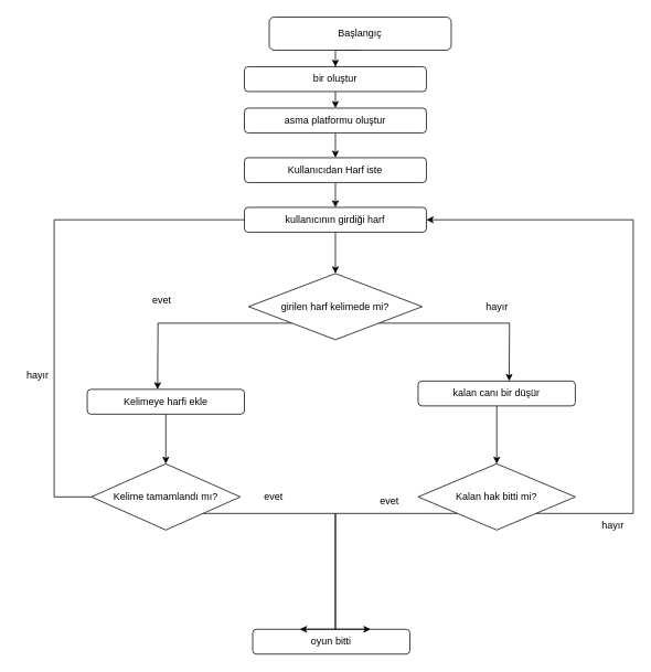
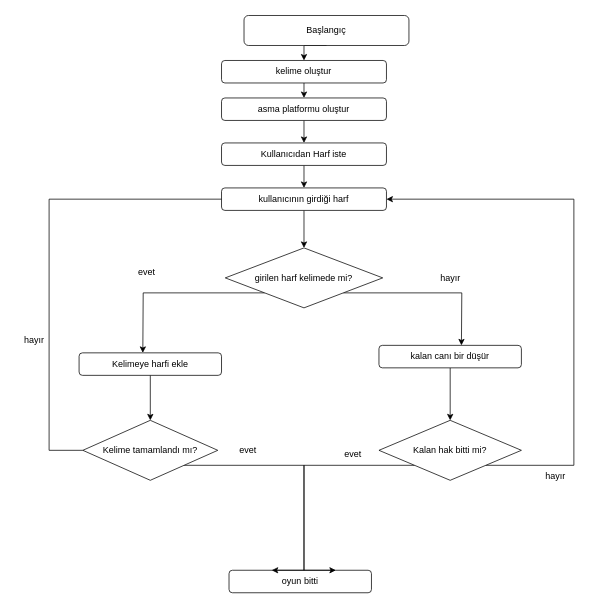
- <mxCell id="5" value="bir oluştur" style="rounded=1;whiteSpace=wrap;html=1;" vertex="1" parent="1"><mxGeometry x="295" y="80" width="220" height="30" as="geometry" /></mxCell>
+ <mxCell id="5" value="kelime oluştur" style="rounded=1;whiteSpace=wrap;html=1;" vertex="1" parent="1"><mxGeometry x="295" y="80" width="220" height="30" as="geometry" /></mxCell>
